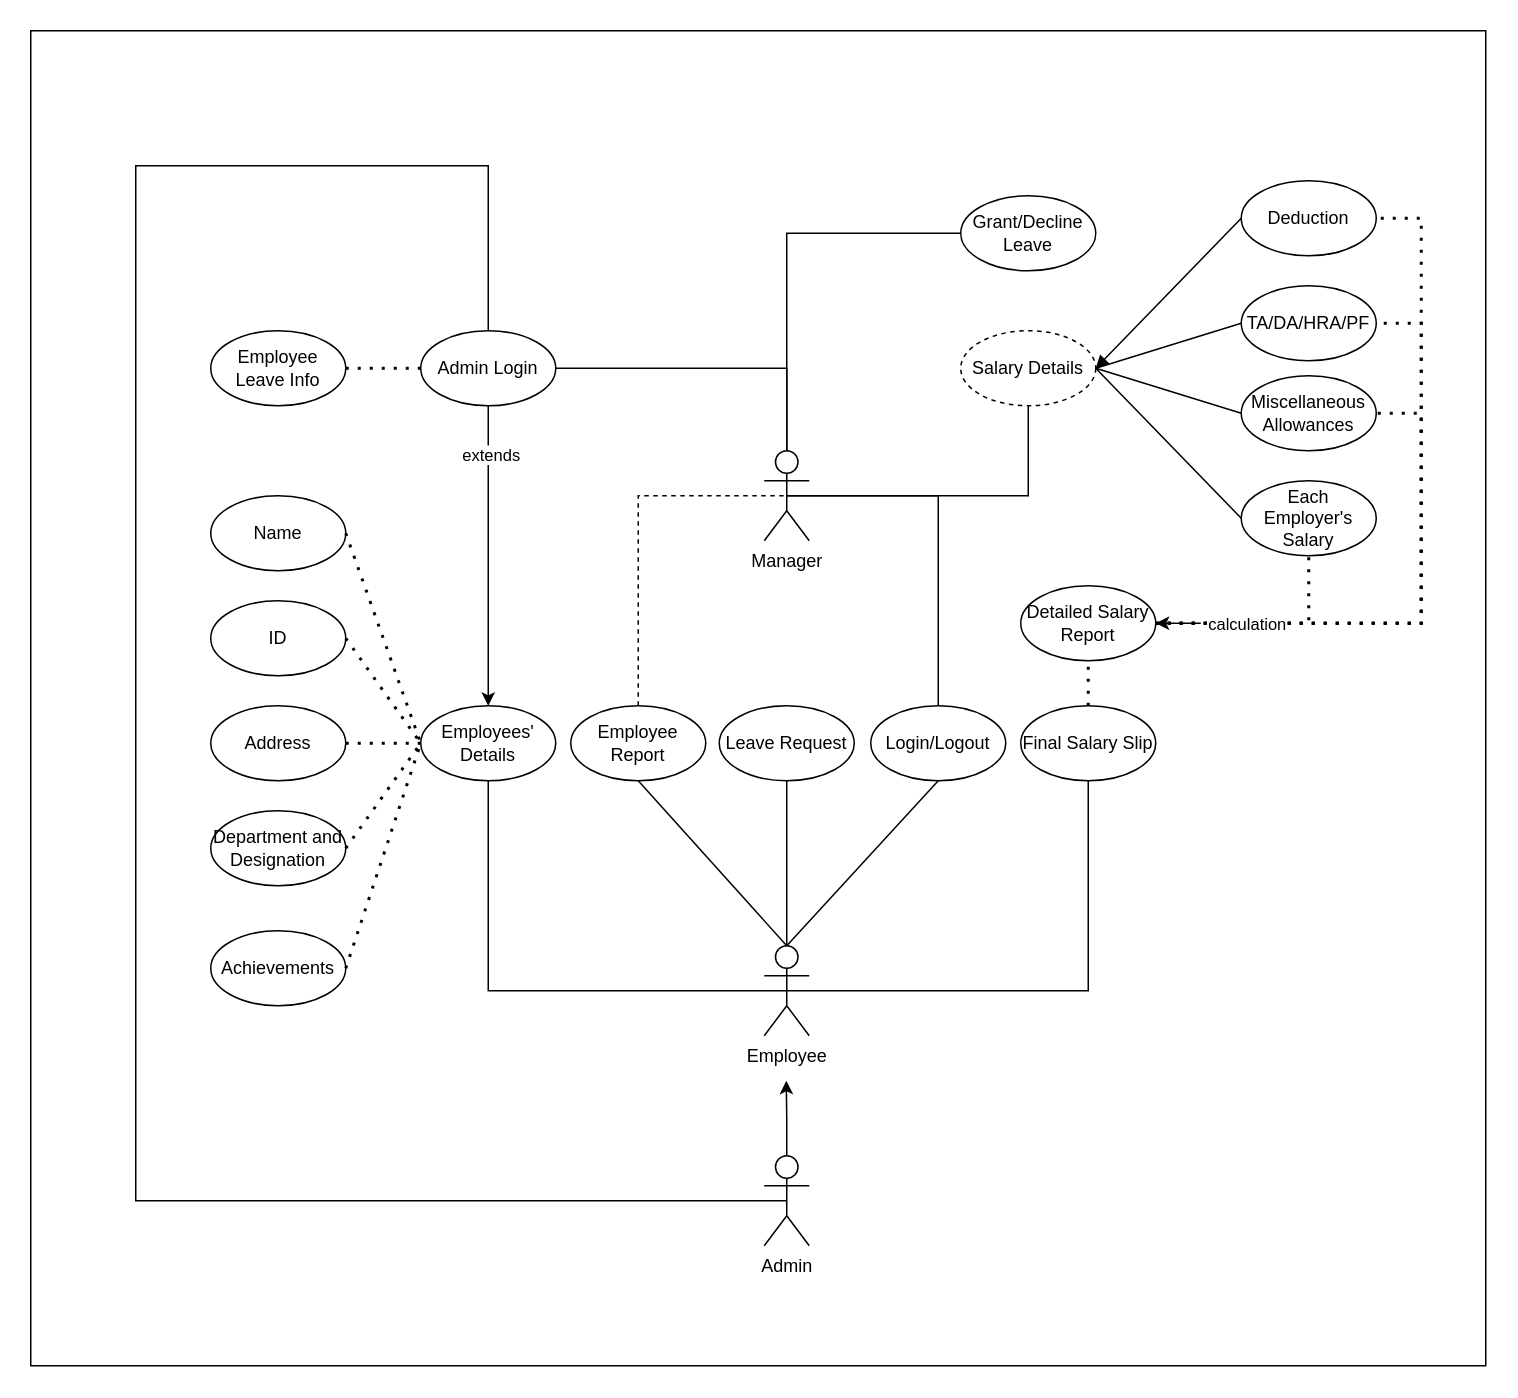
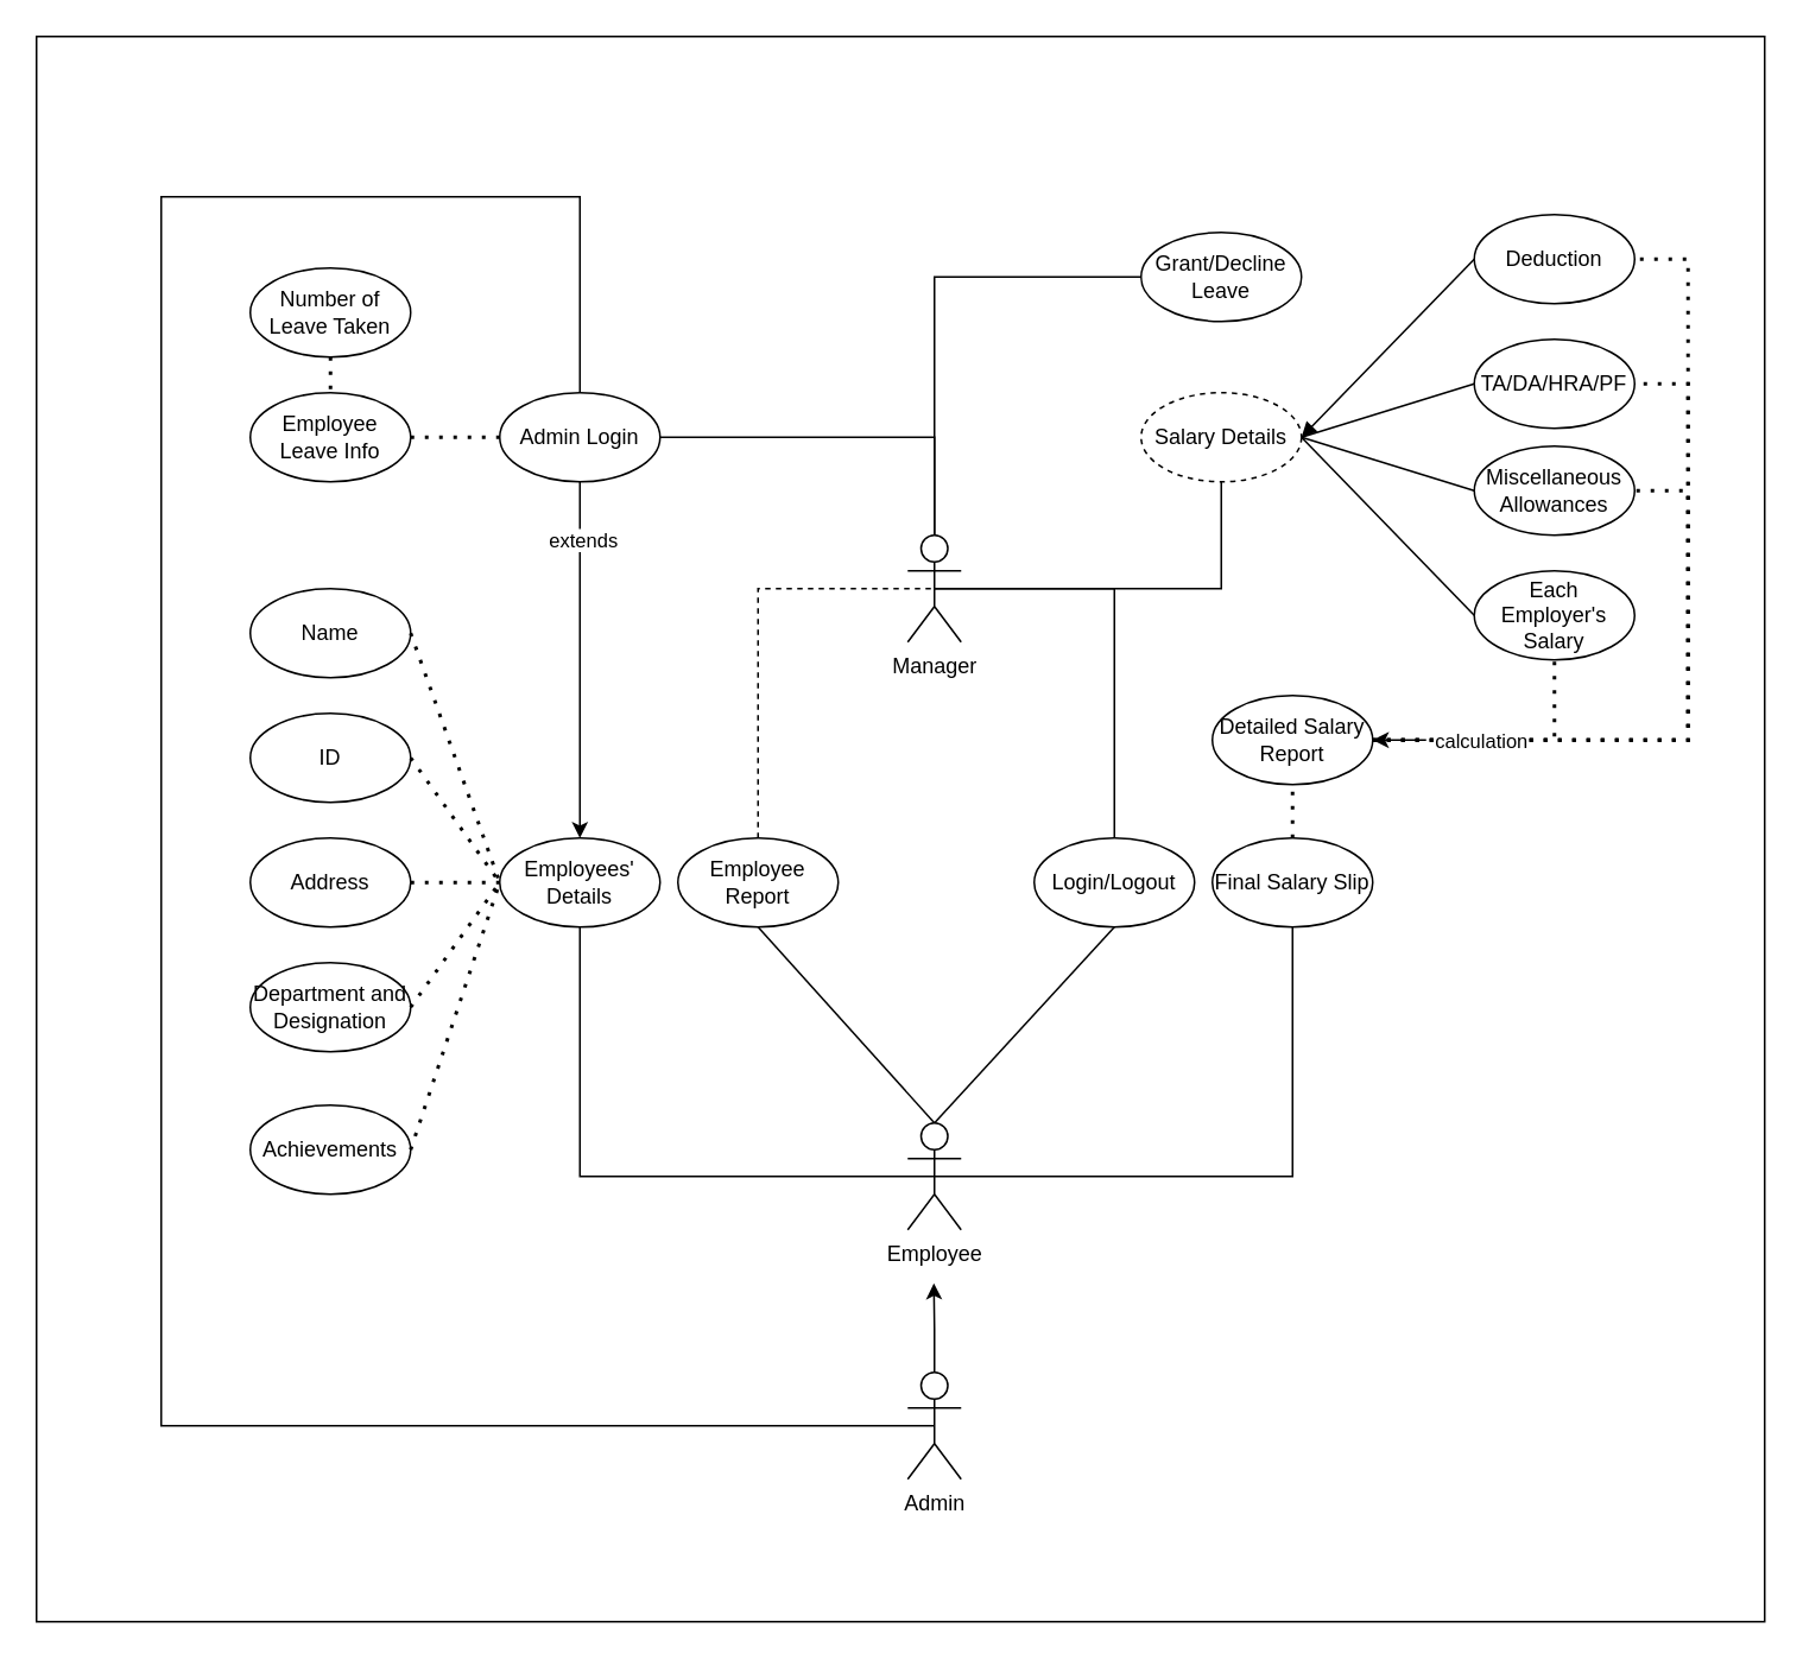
+ <mxCell id="49" value="Number of Leave Taken" style="ellipse;whiteSpace=wrap;html=1;" vertex="1" parent="1"><mxGeometry x="140" y="150" width="90" height="50" as="geometry" /></mxCell>
+ <mxCell id="50" value="" style="endArrow=none;dashed=1;html=1;dashPattern=1 3;strokeWidth=2;rounded=0;entryX=0.5;entryY=0;entryDx=0;entryDy=0;exitX=0.5;exitY=1;exitDx=0;exitDy=0;" edge="1" parent="1" source="49" target="21"><mxGeometry width="50" height="50" relative="1" as="geometry"><mxPoint x="520" y="470" as="sourcePoint" /><mxPoint x="570" y="420" as="targetPoint" /></mxGeometry></mxCell>
- <mxCell id="45" value="Leave Request" style="ellipse;whiteSpace=wrap;html=1;" vertex="1" parent="1"><mxGeometry x="479" y="470" width="90" height="50" as="geometry" /></mxCell>
- <mxCell id="46" value="" style="endArrow=none;html=1;rounded=0;exitX=0.5;exitY=1;exitDx=0;exitDy=0;entryX=0.5;entryY=0;entryDx=0;entryDy=0;entryPerimeter=0;" edge="1" parent="1" source="45" target="4"><mxGeometry width="50" height="50" relative="1" as="geometry"><mxPoint x="524" y="510" as="sourcePoint" /><mxPoint x="524" y="580" as="targetPoint" /></mxGeometry></mxCell>
